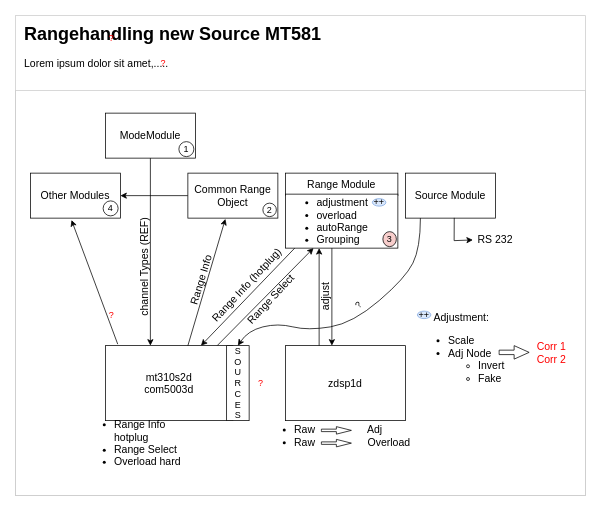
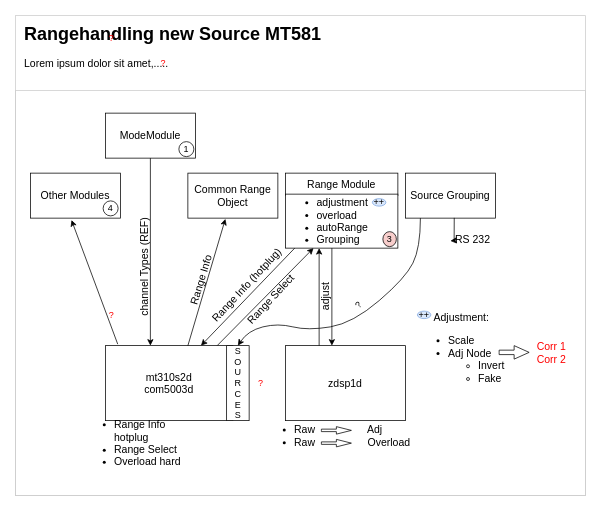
- <mxCell id="9" style="edgeStyle=orthogonalEdgeStyle;rounded=0;orthogonalLoop=1;jettySize=auto;html=1;entryX=1;entryY=0.5;entryDx=0;entryDy=0;" parent="1" source="10" target="15" edge="1"><mxGeometry relative="1" as="geometry" /></mxCell>
- <mxCell id="24" value="&lt;font style=&quot;font-size: 14px;&quot;&gt;Source Module&lt;/font&gt;" style="rounded=0;whiteSpace=wrap;html=1;" parent="1" vertex="1"><mxGeometry x="540" y="230" width="120" height="60" as="geometry" /></mxCell>
+ <mxCell id="24" value="&lt;font style=&quot;font-size: 14px;&quot;&gt;Source Grouping&lt;/font&gt;" style="rounded=0;whiteSpace=wrap;html=1;" parent="1" vertex="1"><mxGeometry x="540" y="230" width="120" height="60" as="geometry" /></mxCell>
- <mxCell id="11" value="2" style="ellipse;whiteSpace=wrap;html=1;" parent="1" vertex="1"><mxGeometry x="350" y="270" width="18" height="18" as="geometry" /></mxCell>
- <mxCell id="25" value="&lt;font style=&quot;font-size: 14px;&quot;&gt;RS 232&lt;/font&gt;" style="text;html=1;align=center;verticalAlign=middle;whiteSpace=wrap;rounded=0;" parent="1" vertex="1"><mxGeometry x="630" y="303" width="60" height="30" as="geometry" /></mxCell>
+ <mxCell id="25" value="&lt;font style=&quot;font-size: 14px;&quot;&gt;RS 232&lt;/font&gt;" style="text;html=1;align=center;verticalAlign=middle;whiteSpace=wrap;rounded=0;" parent="1" vertex="1"><mxGeometry x="600" y="303" width="60" height="30" as="geometry" /></mxCell>
